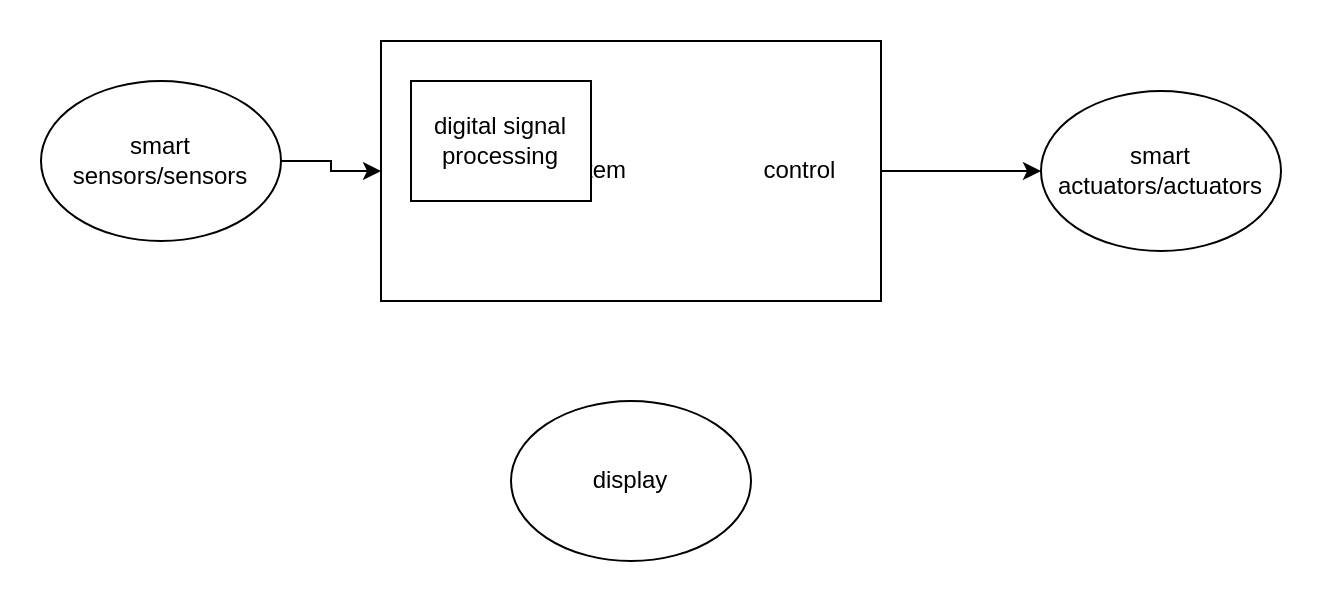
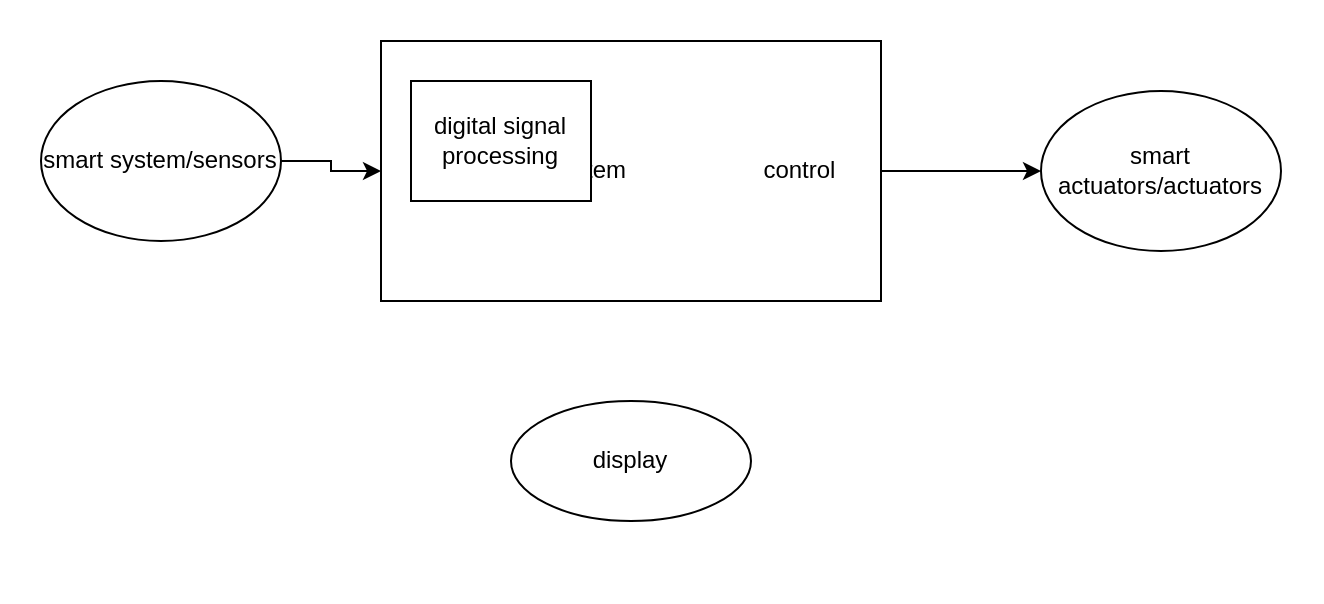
- <mxCell id="3" value="smart sensors/sensors" style="ellipse;whiteSpace=wrap;html=1;" vertex="1" parent="1"><mxGeometry x="20" y="40" width="120" height="80" as="geometry" /></mxCell>
+ <mxCell id="3" value="smart system/sensors" style="ellipse;whiteSpace=wrap;html=1;" vertex="1" parent="1"><mxGeometry x="20" y="40" width="120" height="80" as="geometry" /></mxCell>
- <mxCell id="8" value="display" style="ellipse;whiteSpace=wrap;html=1;" vertex="1" parent="1"><mxGeometry x="255" y="200" width="120" height="80" as="geometry" /></mxCell>
+ <mxCell id="8" value="display" style="ellipse;whiteSpace=wrap;html=1;" vertex="1" parent="1"><mxGeometry x="255" y="200" width="120" height="60" as="geometry" /></mxCell>
